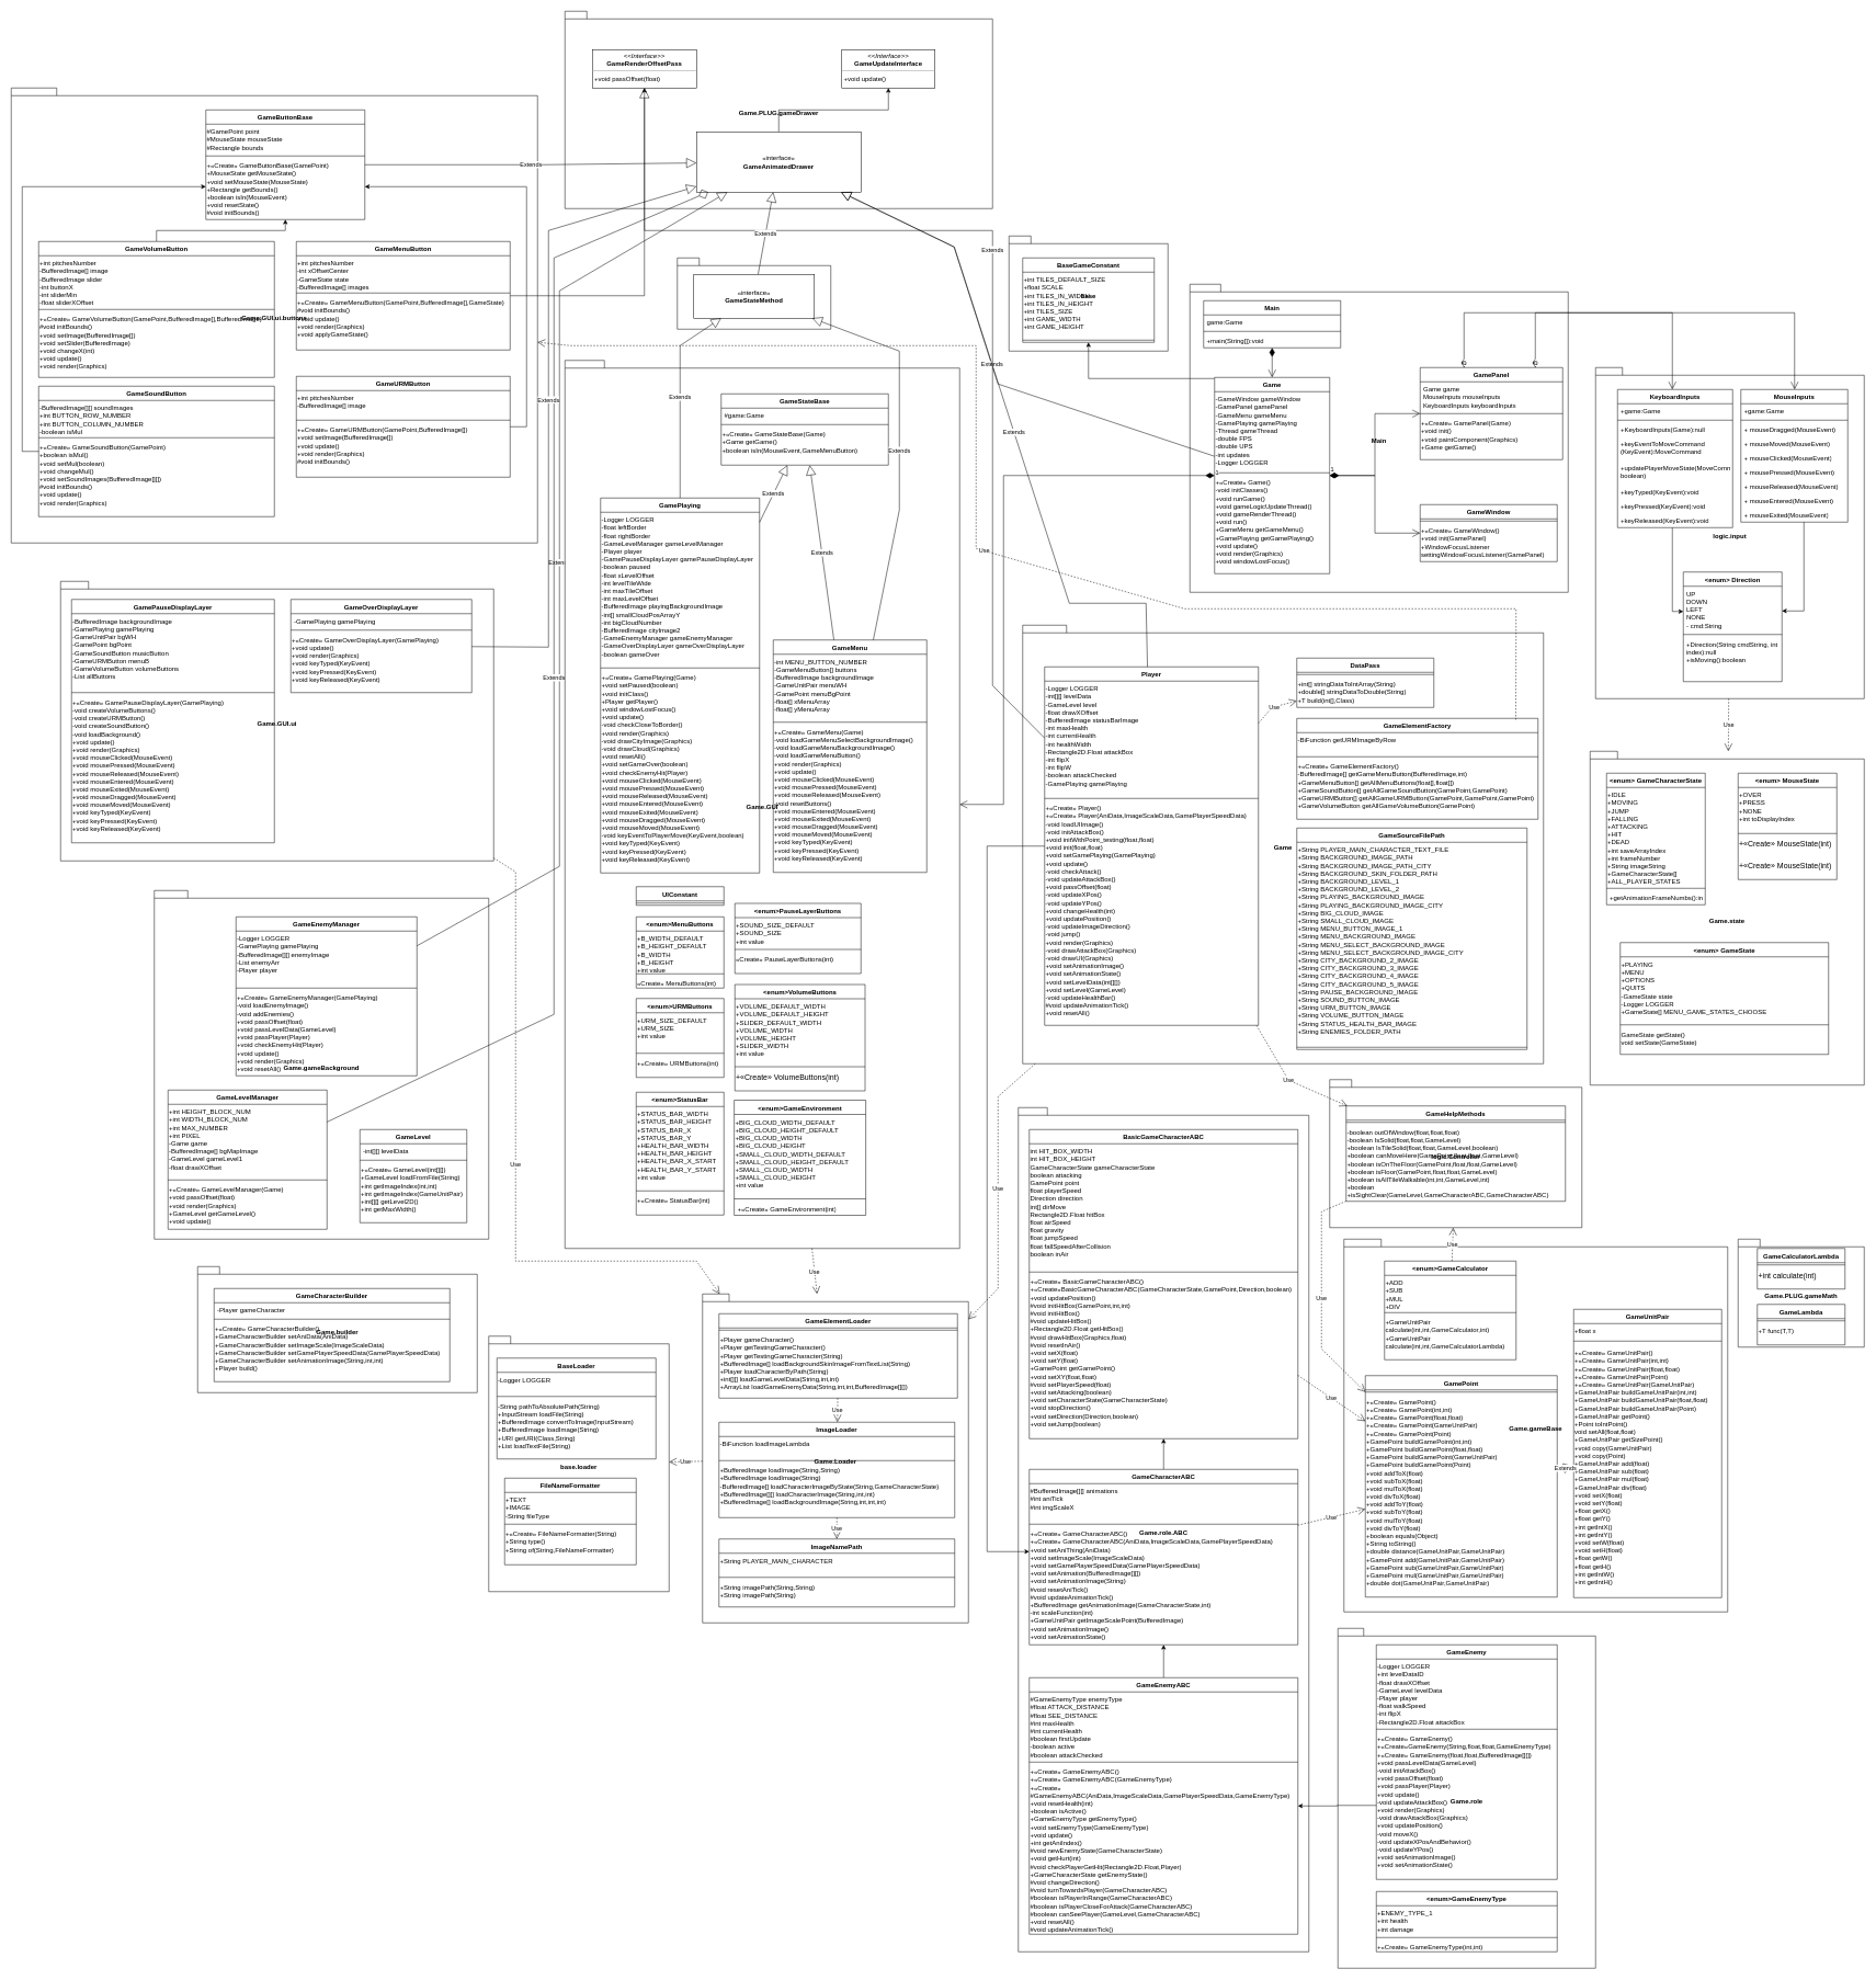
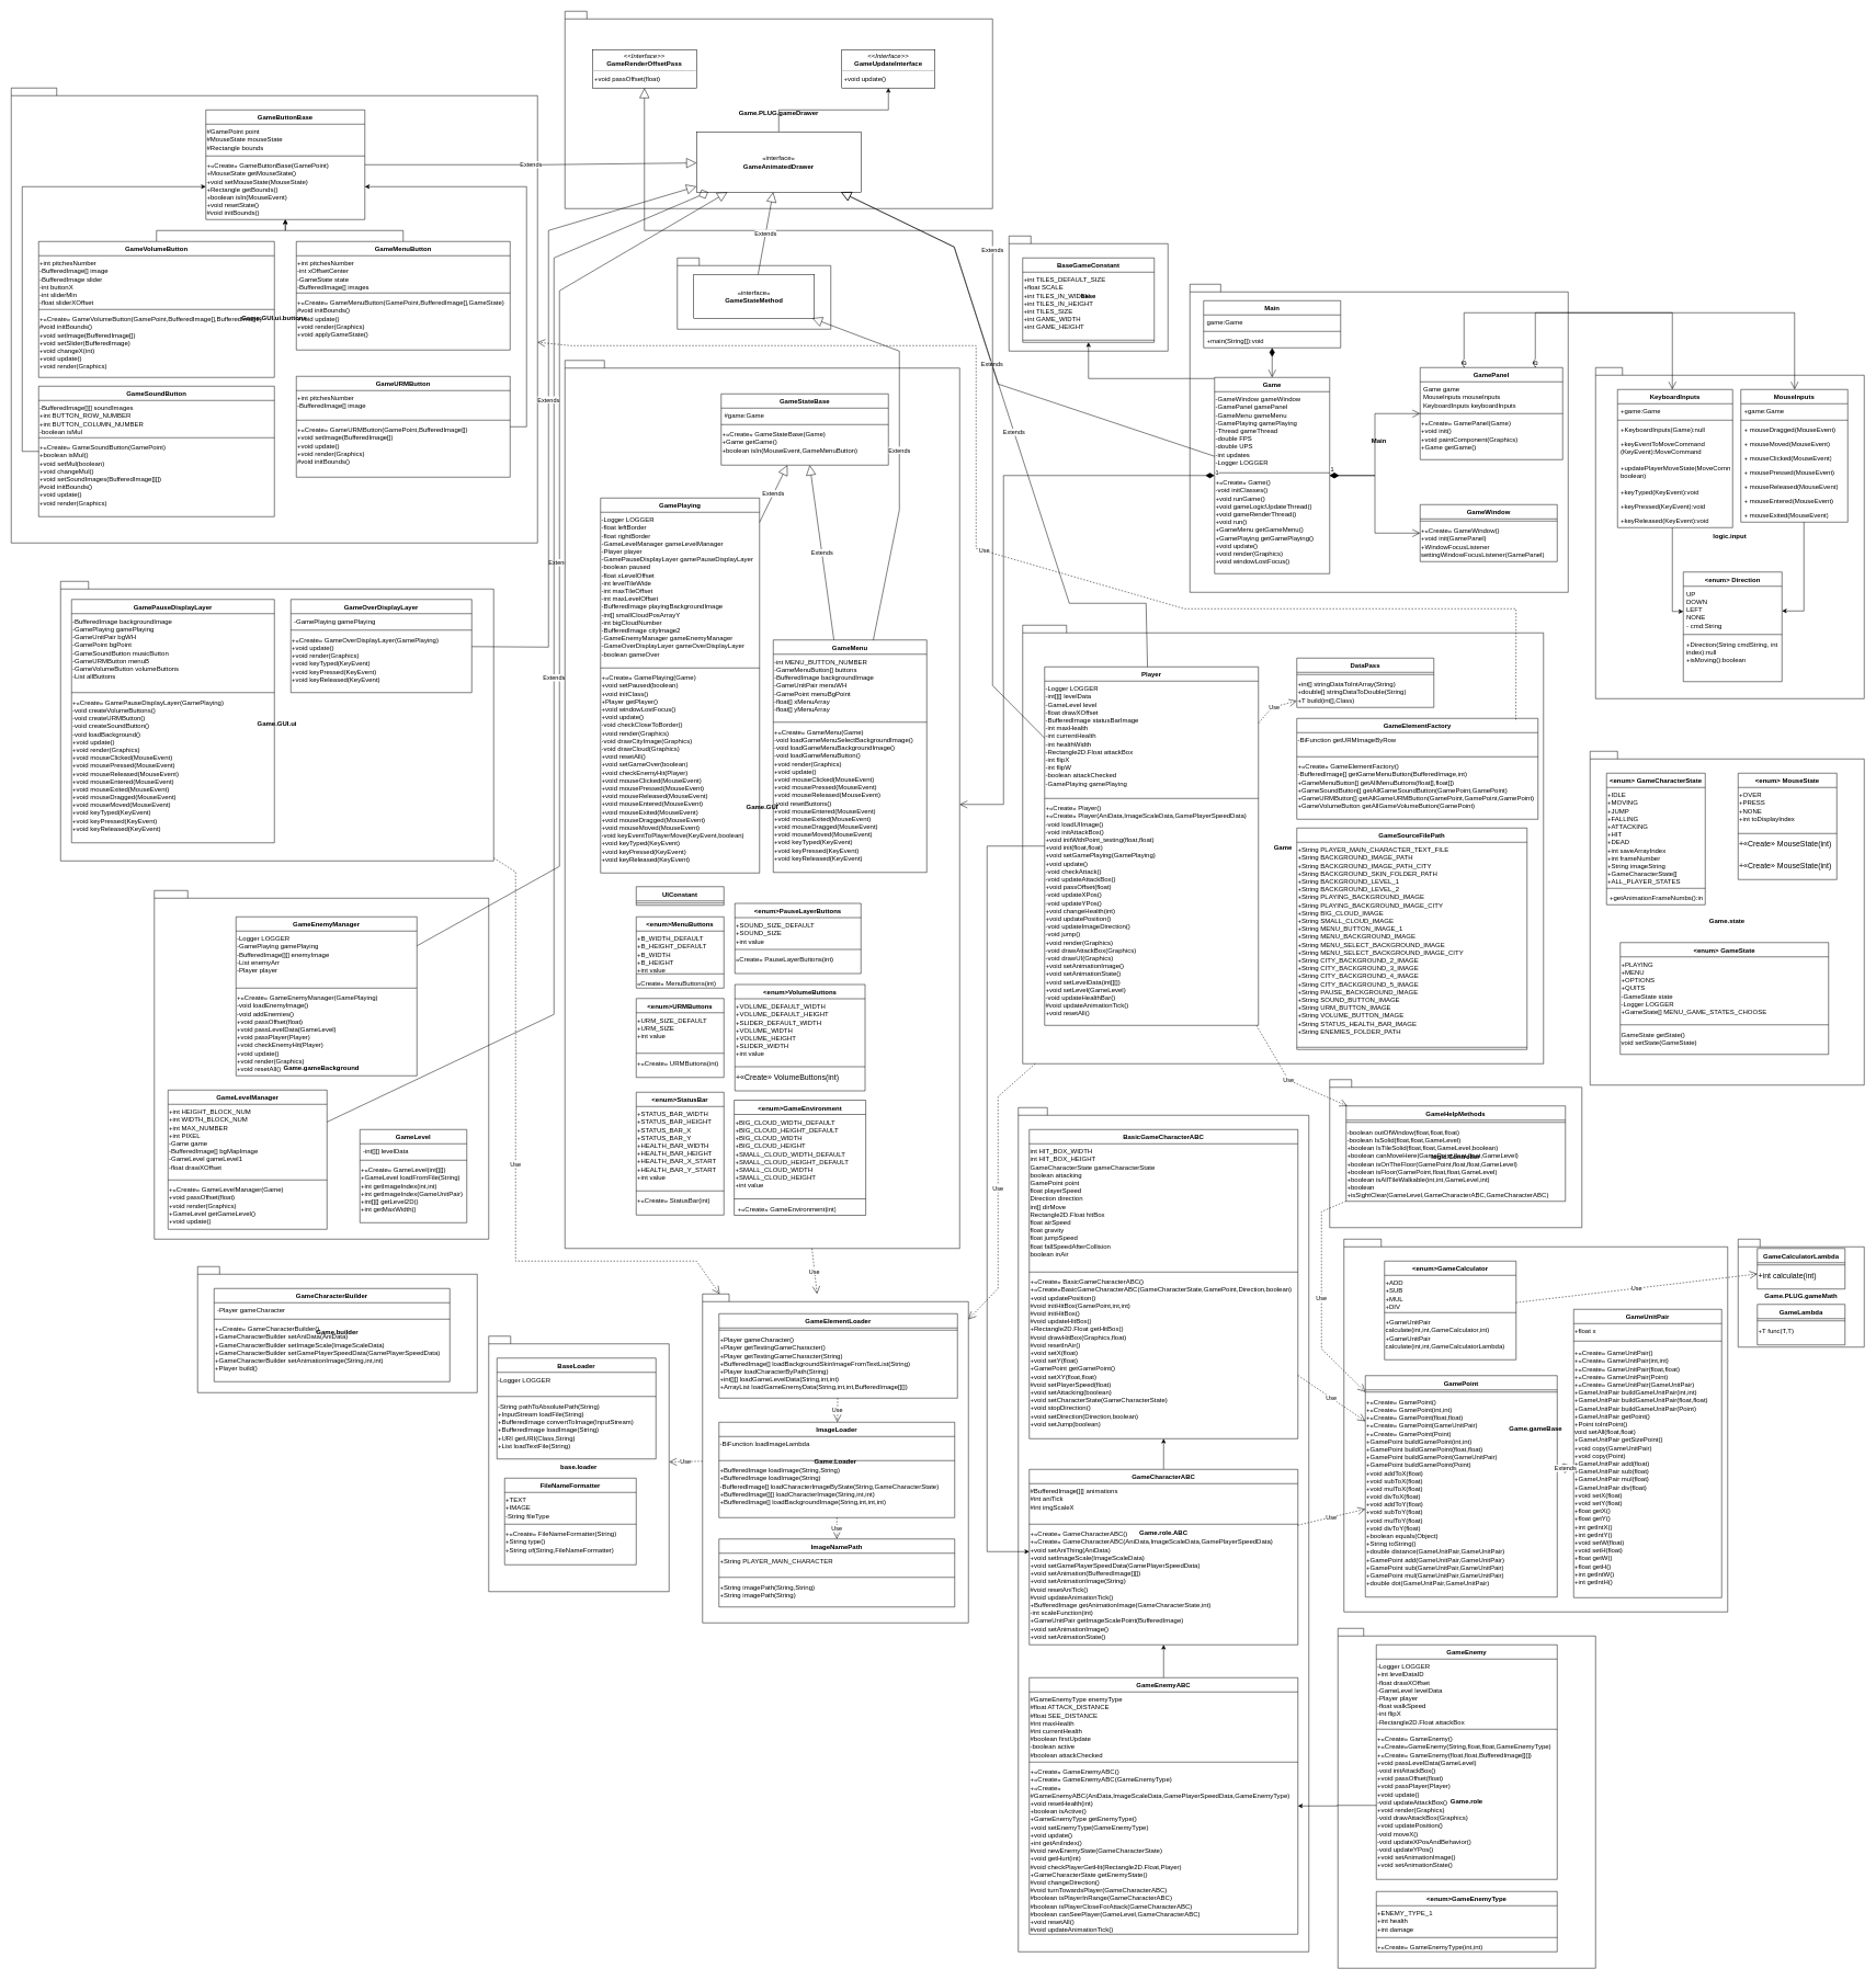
- <mxCell id="128" style="edgeStyle=orthogonalEdgeStyle;rounded=0;orthogonalLoop=1;jettySize=auto;html=1;" parent="1" source="129" target="85" edge="1"><mxGeometry relative="1" as="geometry" /></mxCell>
+ <mxCell id="128" style="edgeStyle=orthogonalEdgeStyle;rounded=0;orthogonalLoop=1;jettySize=auto;html=1;" parent="1" source="129" target="119" edge="1"><mxGeometry relative="1" as="geometry" /></mxCell>
- <mxCell id="232" value="Extends" style="endArrow=block;endSize=16;endFill=0;html=1;rounded=0;" parent="1" source="193" target="230" edge="1"><mxGeometry width="160" relative="1" as="geometry"><mxPoint x="1590" y="750" as="sourcePoint" /><mxPoint x="1750" y="750" as="targetPoint" /><Array as="points"><mxPoint x="1240" y="630" /></Array></mxGeometry></mxCell>
- <mxCell id="68" value="Use" style="endArrow=open;endSize=12;dashed=1;html=1;rounded=0;" parent="1" source="26" target="54" edge="1"><mxGeometry width="160" relative="1" as="geometry"><mxPoint x="3170" y="1440" as="sourcePoint" /><mxPoint x="3330" y="1440" as="targetPoint" /></mxGeometry></mxCell>
- <mxCell id="173" value="Use" style="endArrow=open;endSize=12;dashed=1;html=1;rounded=0;" parent="1" source="169" target="182" edge="1"><mxGeometry width="160" relative="1" as="geometry"><mxPoint x="3116" y="2300" as="sourcePoint" /><mxPoint x="3236" y="2386" as="targetPoint" /></mxGeometry></mxCell>
+ <mxCell id="173" value="Use" style="endArrow=open;endSize=12;dashed=1;html=1;rounded=0;" parent="1" source="169" target="174" edge="1"><mxGeometry width="160" relative="1" as="geometry"><mxPoint x="3116" y="2300" as="sourcePoint" /><mxPoint x="3236" y="2386" as="targetPoint" /></mxGeometry></mxCell>
